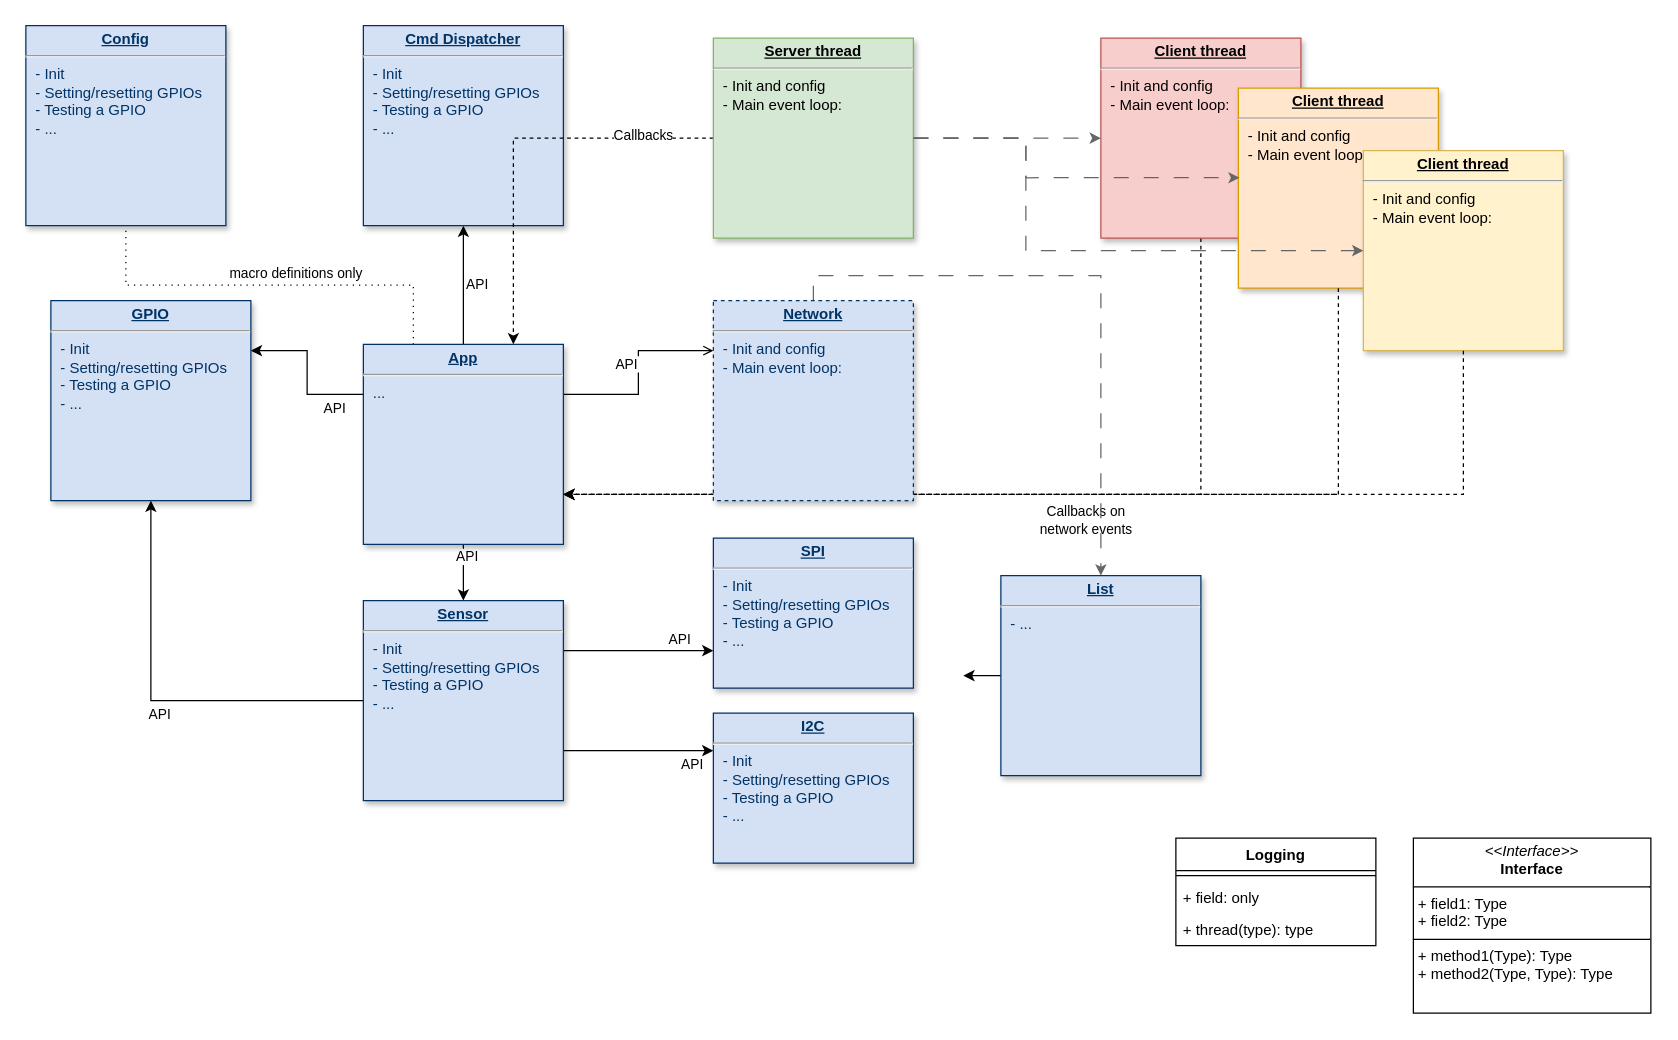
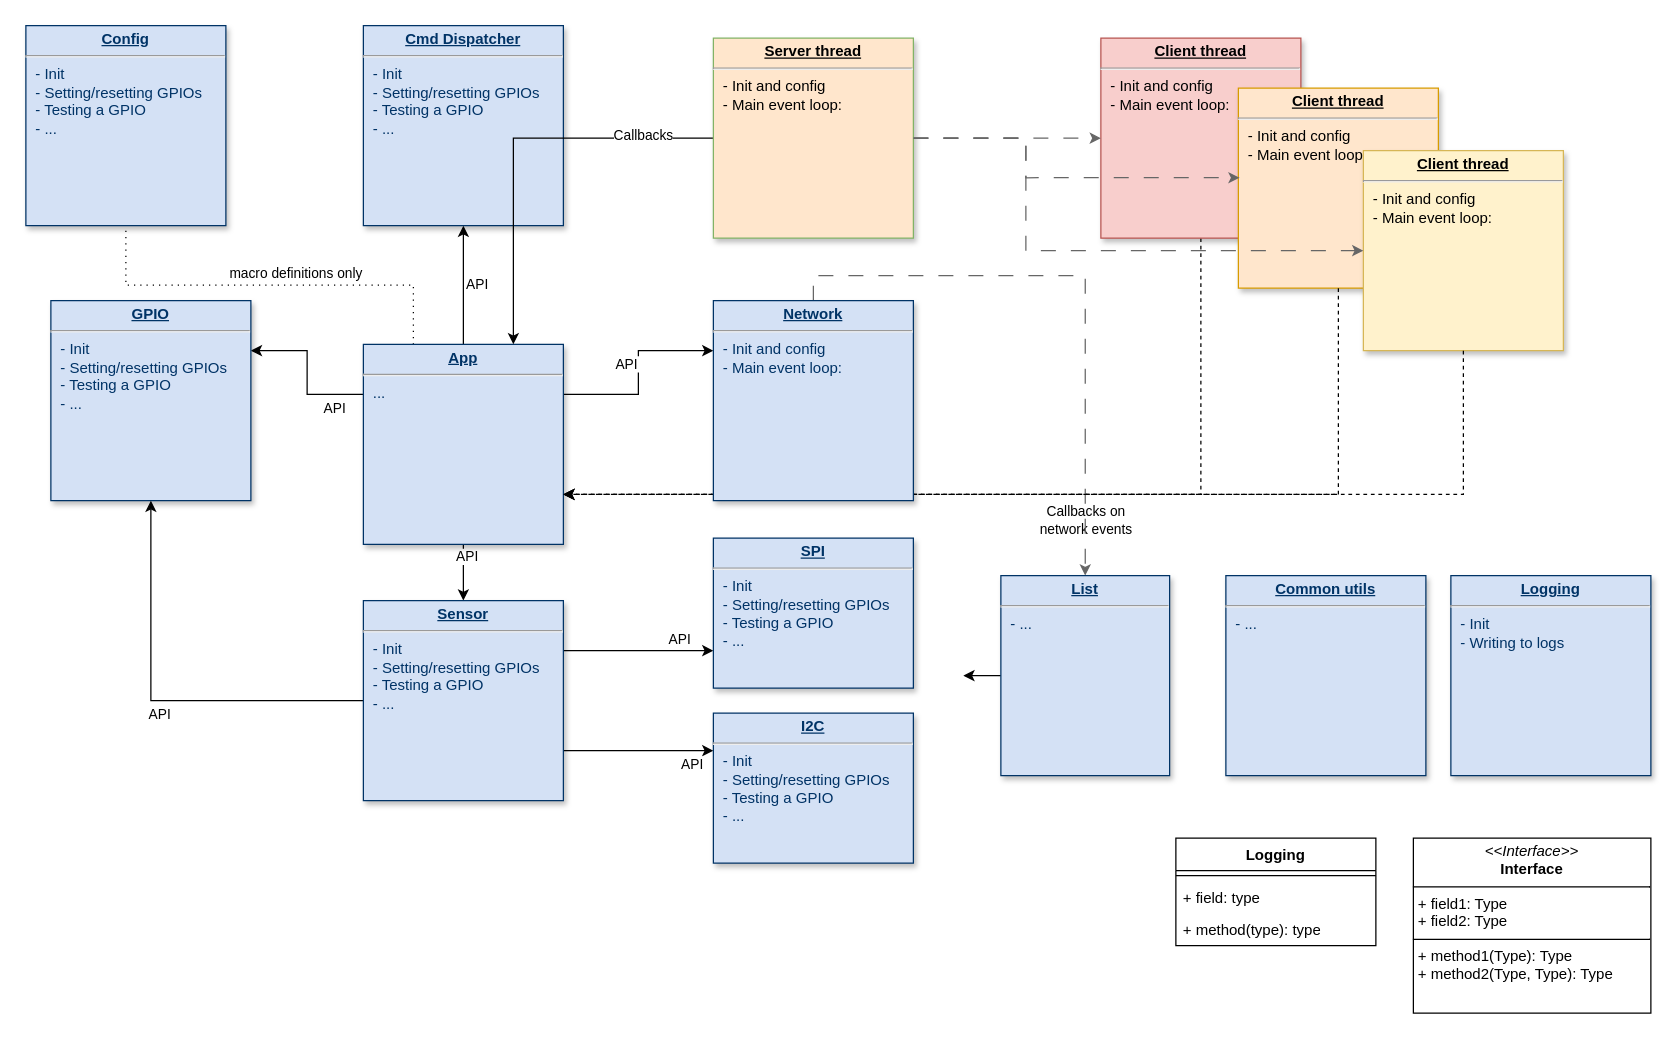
- <mxCell id="34" value="&lt;p style=&quot;margin: 0px; margin-top: 4px; text-align: center; text-decoration: underline;&quot;&gt;&lt;strong&gt;Server thread&lt;/strong&gt;&lt;/p&gt;&lt;hr&gt;&lt;p style=&quot;margin: 0px; margin-left: 8px;&quot;&gt;- Init and config&lt;/p&gt;&lt;p style=&quot;margin: 0px; margin-left: 8px;&quot;&gt;- Main event loop:&lt;/p&gt;" style="verticalAlign=top;align=left;overflow=fill;fontSize=12;fontFamily=Helvetica;html=1;strokeColor=#82b366;shadow=1;fillColor=#d5e8d4;" parent="1" vertex="1"><mxGeometry x="570" y="30" width="160" height="160" as="geometry" /></mxCell>
+ <mxCell id="34" value="&lt;p style=&quot;margin: 0px; margin-top: 4px; text-align: center; text-decoration: underline;&quot;&gt;&lt;strong&gt;Server thread&lt;/strong&gt;&lt;/p&gt;&lt;hr&gt;&lt;p style=&quot;margin: 0px; margin-left: 8px;&quot;&gt;- Init and config&lt;/p&gt;&lt;p style=&quot;margin: 0px; margin-left: 8px;&quot;&gt;- Main event loop:&lt;/p&gt;" style="verticalAlign=top;align=left;overflow=fill;fontSize=12;fontFamily=Helvetica;html=1;strokeColor=#82b366;shadow=1;fillColor=#ffe6cc;" parent="1" vertex="1"><mxGeometry x="570" y="30" width="160" height="160" as="geometry" /></mxCell>
- <mxCell id="32" style="edgeStyle=orthogonalEdgeStyle;rounded=0;orthogonalLoop=1;jettySize=auto;html=1;exitX=0;exitY=0.5;exitDx=0;exitDy=0;entryX=0.75;entryY=0;entryDx=0;entryDy=0;dashed=1;" parent="1" source="34" target="12" edge="1"><mxGeometry relative="1" as="geometry" /></mxCell>
+ <mxCell id="32" style="edgeStyle=orthogonalEdgeStyle;rounded=0;orthogonalLoop=1;jettySize=auto;html=1;exitX=0;exitY=0.5;exitDx=0;exitDy=0;entryX=0.75;entryY=0;entryDx=0;entryDy=0;" parent="1" source="34" target="12" edge="1"><mxGeometry relative="1" as="geometry" /></mxCell>
- <mxCell id="2" style="edgeStyle=orthogonalEdgeStyle;rounded=0;orthogonalLoop=1;jettySize=auto;html=1;exitX=1;exitY=0.25;exitDx=0;exitDy=0;entryX=0;entryY=0.25;entryDx=0;entryDy=0;endArrow=open;" parent="1" source="12" target="41" edge="1"><mxGeometry relative="1" as="geometry" /></mxCell>
+ <mxCell id="2" style="edgeStyle=orthogonalEdgeStyle;rounded=0;orthogonalLoop=1;jettySize=auto;html=1;exitX=1;exitY=0.25;exitDx=0;exitDy=0;entryX=0;entryY=0.25;entryDx=0;entryDy=0;" parent="1" source="12" target="41" edge="1"><mxGeometry relative="1" as="geometry" /></mxCell>
- <mxCell id="41" value="&lt;p style=&quot;margin: 0px; margin-top: 4px; text-align: center; text-decoration: underline;&quot;&gt;&lt;strong&gt;Network&lt;/strong&gt;&lt;/p&gt;&lt;hr&gt;&lt;p style=&quot;margin: 0px; margin-left: 8px;&quot;&gt;- Init and config&lt;/p&gt;&lt;p style=&quot;margin: 0px; margin-left: 8px;&quot;&gt;- Main event loop:&lt;/p&gt;" style="verticalAlign=top;align=left;overflow=fill;fontSize=12;fontFamily=Helvetica;html=1;strokeColor=#003366;shadow=1;fillColor=#D4E1F5;fontColor=#003366;container=0;fixDash=0;dropTarget=0;treeFolding=0;enumerate=0;dashed=1;" parent="1" vertex="1"><mxGeometry x="570" y="240" width="160" height="160" as="geometry"><mxRectangle x="610" y="270" width="140" height="70" as="alternateBounds" /></mxGeometry></mxCell>
+ <mxCell id="41" value="&lt;p style=&quot;margin: 0px; margin-top: 4px; text-align: center; text-decoration: underline;&quot;&gt;&lt;strong&gt;Network&lt;/strong&gt;&lt;/p&gt;&lt;hr&gt;&lt;p style=&quot;margin: 0px; margin-left: 8px;&quot;&gt;- Init and config&lt;/p&gt;&lt;p style=&quot;margin: 0px; margin-left: 8px;&quot;&gt;- Main event loop:&lt;/p&gt;" style="verticalAlign=top;align=left;overflow=fill;fontSize=12;fontFamily=Helvetica;html=1;strokeColor=#003366;shadow=1;fillColor=#D4E1F5;fontColor=#003366;container=0;fixDash=0;dropTarget=0;treeFolding=0;enumerate=0;" parent="1" vertex="1"><mxGeometry x="570" y="240" width="160" height="160" as="geometry"><mxRectangle x="610" y="270" width="140" height="70" as="alternateBounds" /></mxGeometry></mxCell>
- <mxCell id="43" value="&lt;p style=&quot;margin: 0px; margin-top: 4px; text-align: center; text-decoration: underline;&quot;&gt;&lt;b&gt;List&lt;/b&gt;&lt;/p&gt;&lt;hr&gt;&lt;p style=&quot;margin: 0px; margin-left: 8px;&quot;&gt;- ...&lt;/p&gt;" style="verticalAlign=top;align=left;overflow=fill;fontSize=12;fontFamily=Helvetica;html=1;strokeColor=#003366;shadow=1;fillColor=#D4E1F5;fontColor=#003366" vertex="1" parent="1"><mxGeometry x="800" y="460" width="160" height="160" as="geometry" /></mxCell>
+ <mxCell id="43" value="&lt;p style=&quot;margin: 0px; margin-top: 4px; text-align: center; text-decoration: underline;&quot;&gt;&lt;b&gt;List&lt;/b&gt;&lt;/p&gt;&lt;hr&gt;&lt;p style=&quot;margin: 0px; margin-left: 8px;&quot;&gt;- ...&lt;/p&gt;" style="verticalAlign=top;align=left;overflow=fill;fontSize=12;fontFamily=Helvetica;html=1;strokeColor=#003366;shadow=1;fillColor=#D4E1F5;fontColor=#003366" vertex="1" parent="1"><mxGeometry x="800" y="460" width="135" height="160" as="geometry" /></mxCell>
+ <mxCell id="29" value="&lt;p style=&quot;margin: 0px; margin-top: 4px; text-align: center; text-decoration: underline;&quot;&gt;&lt;b&gt;Common utils&lt;/b&gt;&lt;/p&gt;&lt;hr&gt;&lt;p style=&quot;margin: 0px; margin-left: 8px;&quot;&gt;- ...&lt;/p&gt;" style="verticalAlign=top;align=left;overflow=fill;fontSize=12;fontFamily=Helvetica;html=1;strokeColor=#003366;shadow=1;fillColor=#D4E1F5;fontColor=#003366" parent="1" vertex="1"><mxGeometry x="980" y="460" width="160" height="160" as="geometry" /></mxCell>
+ <mxCell id="16" value="&lt;p style=&quot;margin: 0px; margin-top: 4px; text-align: center; text-decoration: underline;&quot;&gt;&lt;strong&gt;Logging&lt;/strong&gt;&lt;/p&gt;&lt;hr&gt;&lt;p style=&quot;margin: 0px; margin-left: 8px;&quot;&gt;- Init&lt;/p&gt;&lt;p style=&quot;margin: 0px; margin-left: 8px;&quot;&gt;- Writing to logs&lt;/p&gt;" style="verticalAlign=top;align=left;overflow=fill;fontSize=12;fontFamily=Helvetica;html=1;strokeColor=#003366;shadow=1;fillColor=#D4E1F5;fontColor=#003366" parent="1" vertex="1"><mxGeometry x="1160" y="460" width="160" height="160" as="geometry" /></mxCell>
- <mxCell id="46" value="+ field: only" style="text;strokeColor=none;fillColor=none;align=left;verticalAlign=top;spacingLeft=4;spacingRight=4;overflow=hidden;rotatable=0;points=[[0,0.5],[1,0.5]];portConstraint=eastwest;whiteSpace=wrap;html=1;" vertex="1" parent="44"><mxGeometry y="34" width="160" height="26" as="geometry" /></mxCell>
+ <mxCell id="46" value="+ field: type" style="text;strokeColor=none;fillColor=none;align=left;verticalAlign=top;spacingLeft=4;spacingRight=4;overflow=hidden;rotatable=0;points=[[0,0.5],[1,0.5]];portConstraint=eastwest;whiteSpace=wrap;html=1;" vertex="1" parent="44"><mxGeometry y="34" width="160" height="26" as="geometry" /></mxCell>
- <mxCell id="47" value="+ thread(type): type" style="text;strokeColor=none;fillColor=none;align=left;verticalAlign=top;spacingLeft=4;spacingRight=4;overflow=hidden;rotatable=0;points=[[0,0.5],[1,0.5]];portConstraint=eastwest;whiteSpace=wrap;html=1;" vertex="1" parent="44"><mxGeometry y="60" width="160" height="26" as="geometry" /></mxCell>
+ <mxCell id="47" value="+ method(type): type" style="text;strokeColor=none;fillColor=none;align=left;verticalAlign=top;spacingLeft=4;spacingRight=4;overflow=hidden;rotatable=0;points=[[0,0.5],[1,0.5]];portConstraint=eastwest;whiteSpace=wrap;html=1;" vertex="1" parent="44"><mxGeometry y="60" width="160" height="26" as="geometry" /></mxCell>
